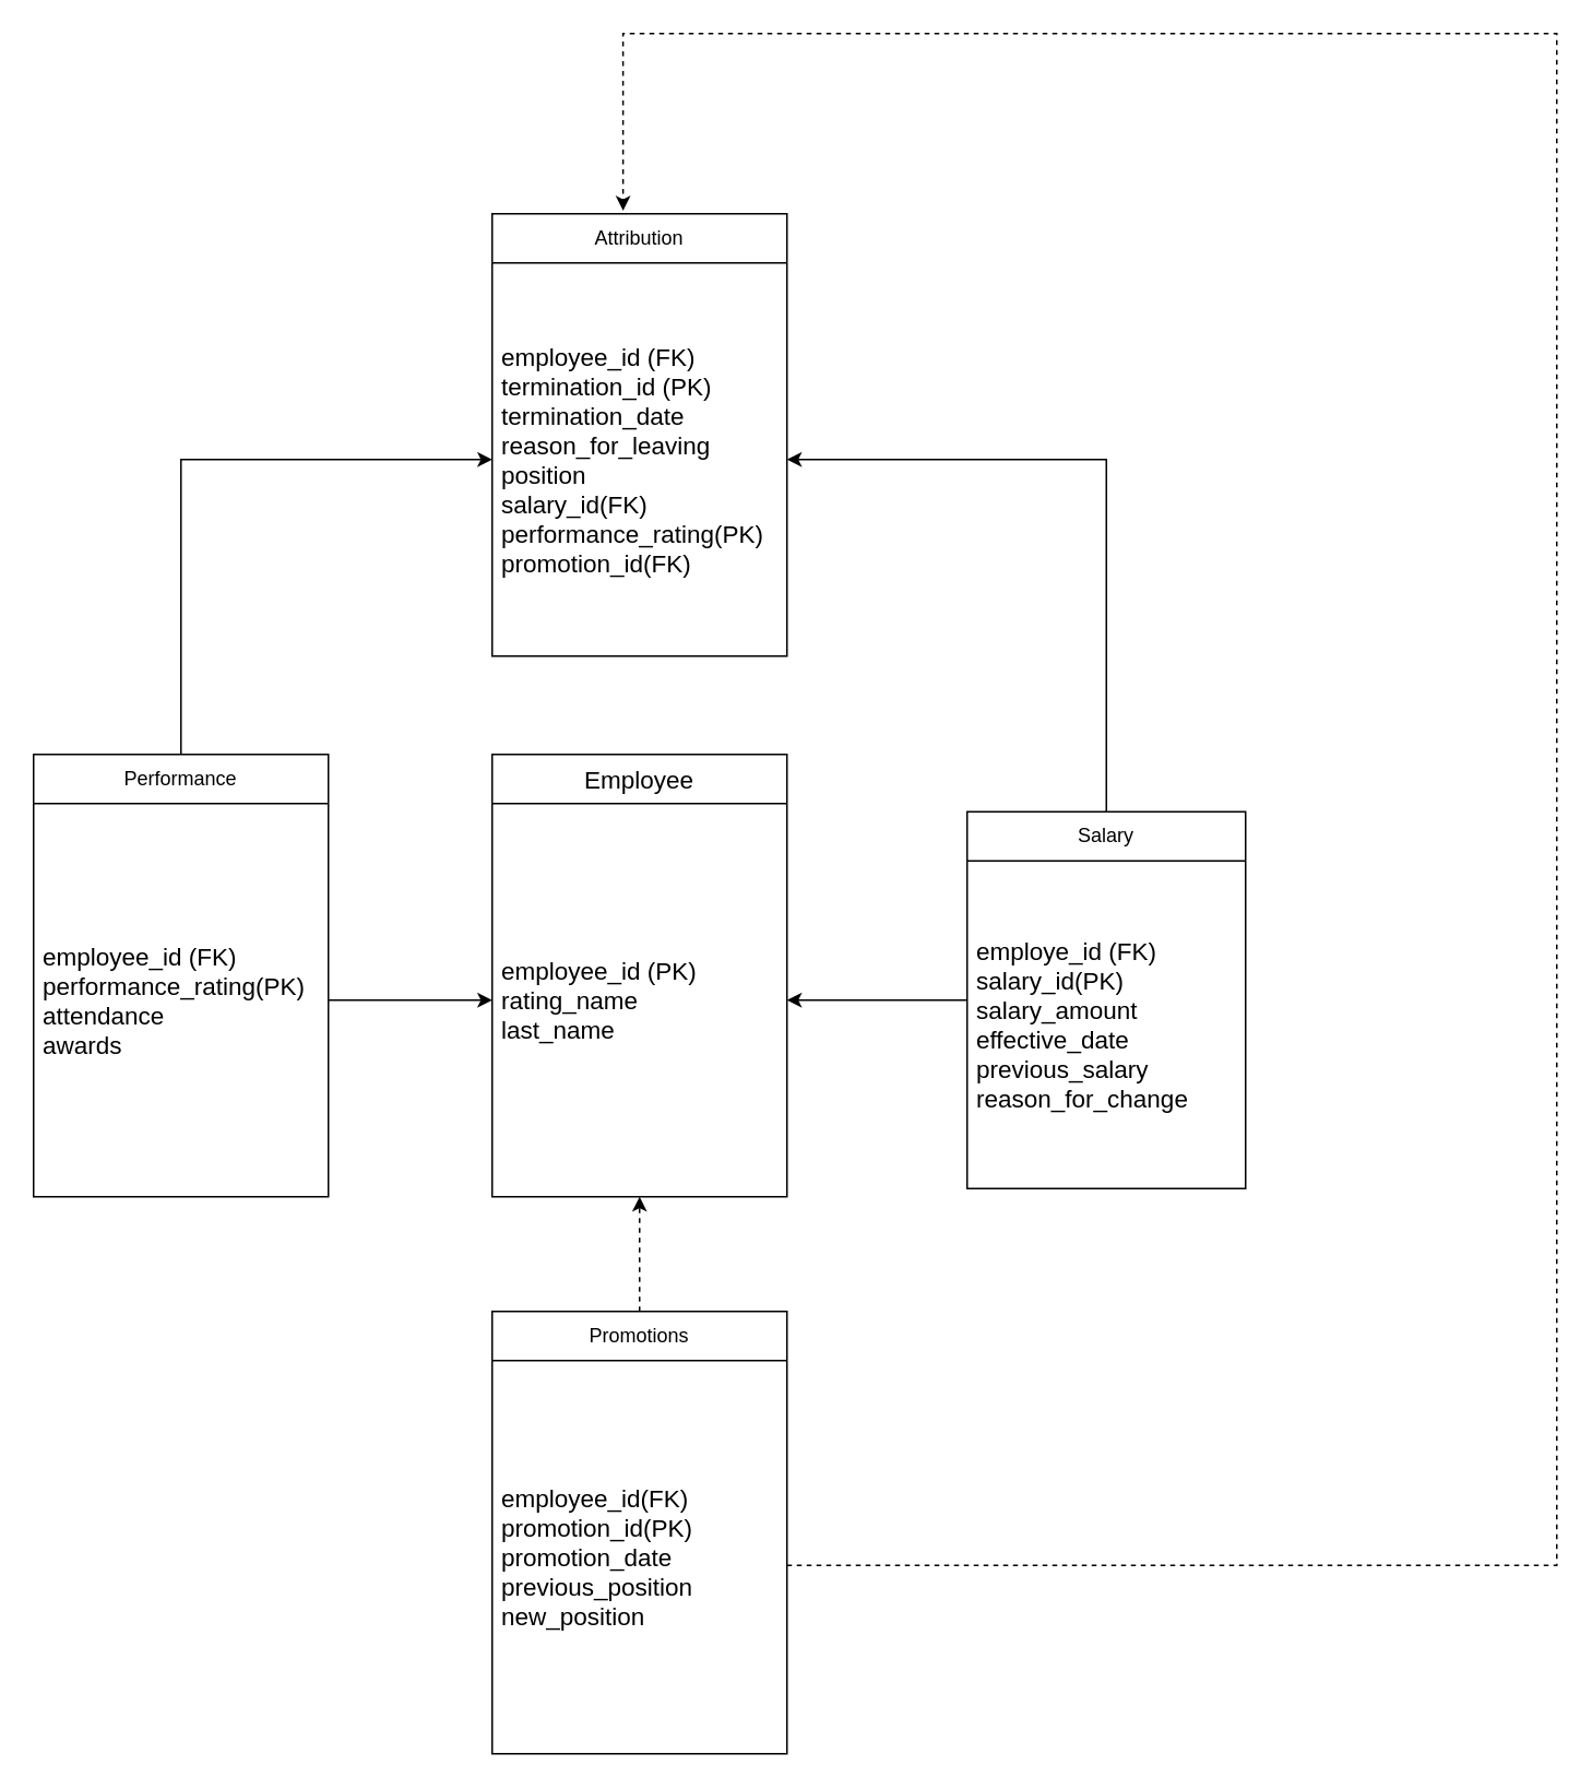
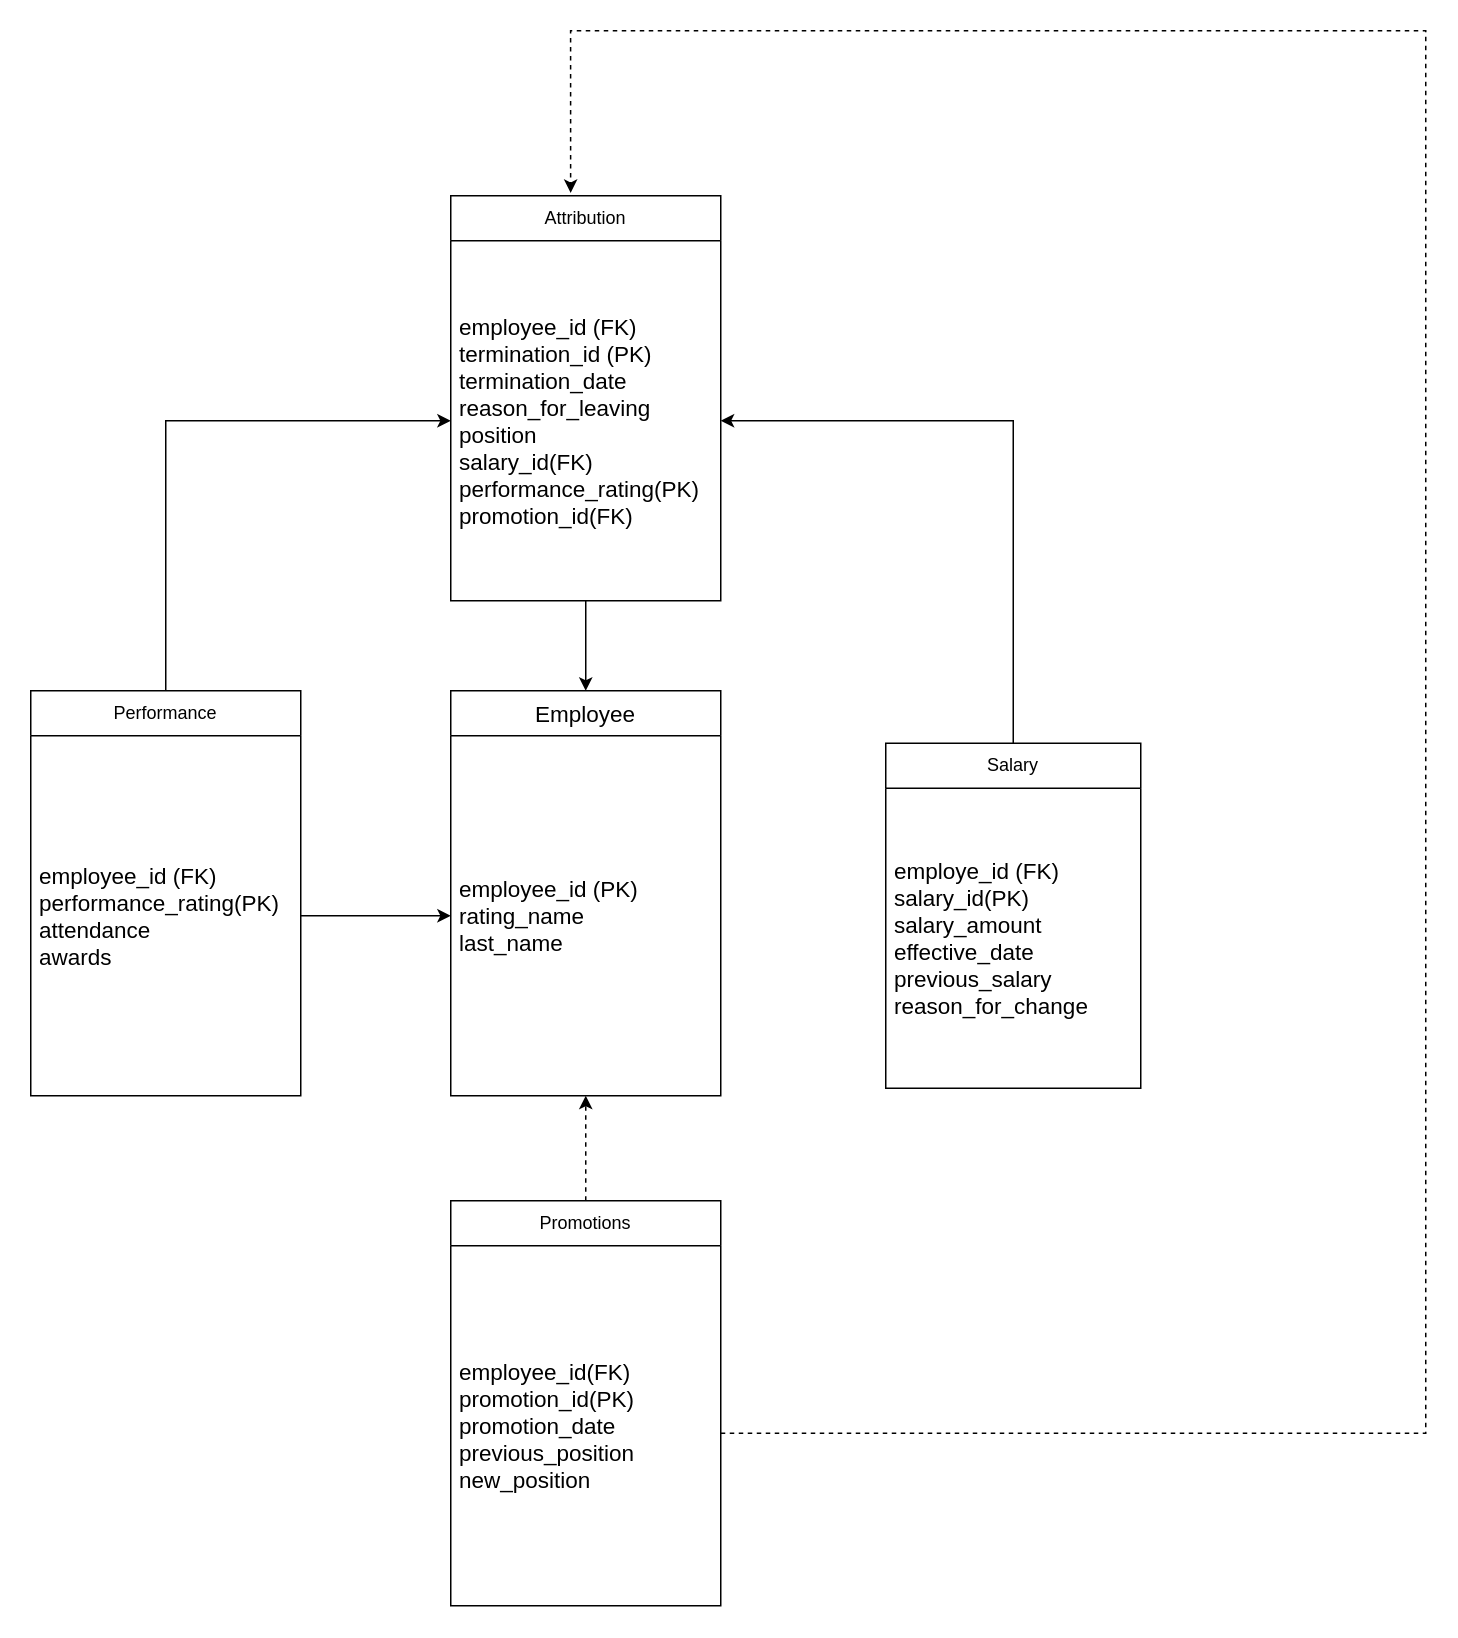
+ <mxCell id="11" style="edgeStyle=orthogonalEdgeStyle;rounded=0;orthogonalLoop=1;jettySize=auto;html=1;entryX=0.5;entryY=0;entryDx=0;entryDy=0;" edge="1" parent="1" source="12" target="2"><mxGeometry relative="1" as="geometry" /></mxCell>
- <mxCell id="4" value="" style="edgeStyle=orthogonalEdgeStyle;rounded=0;orthogonalLoop=1;jettySize=auto;html=1;" edge="1" parent="1" source="6" target="3"><mxGeometry relative="1" as="geometry" /></mxCell>
